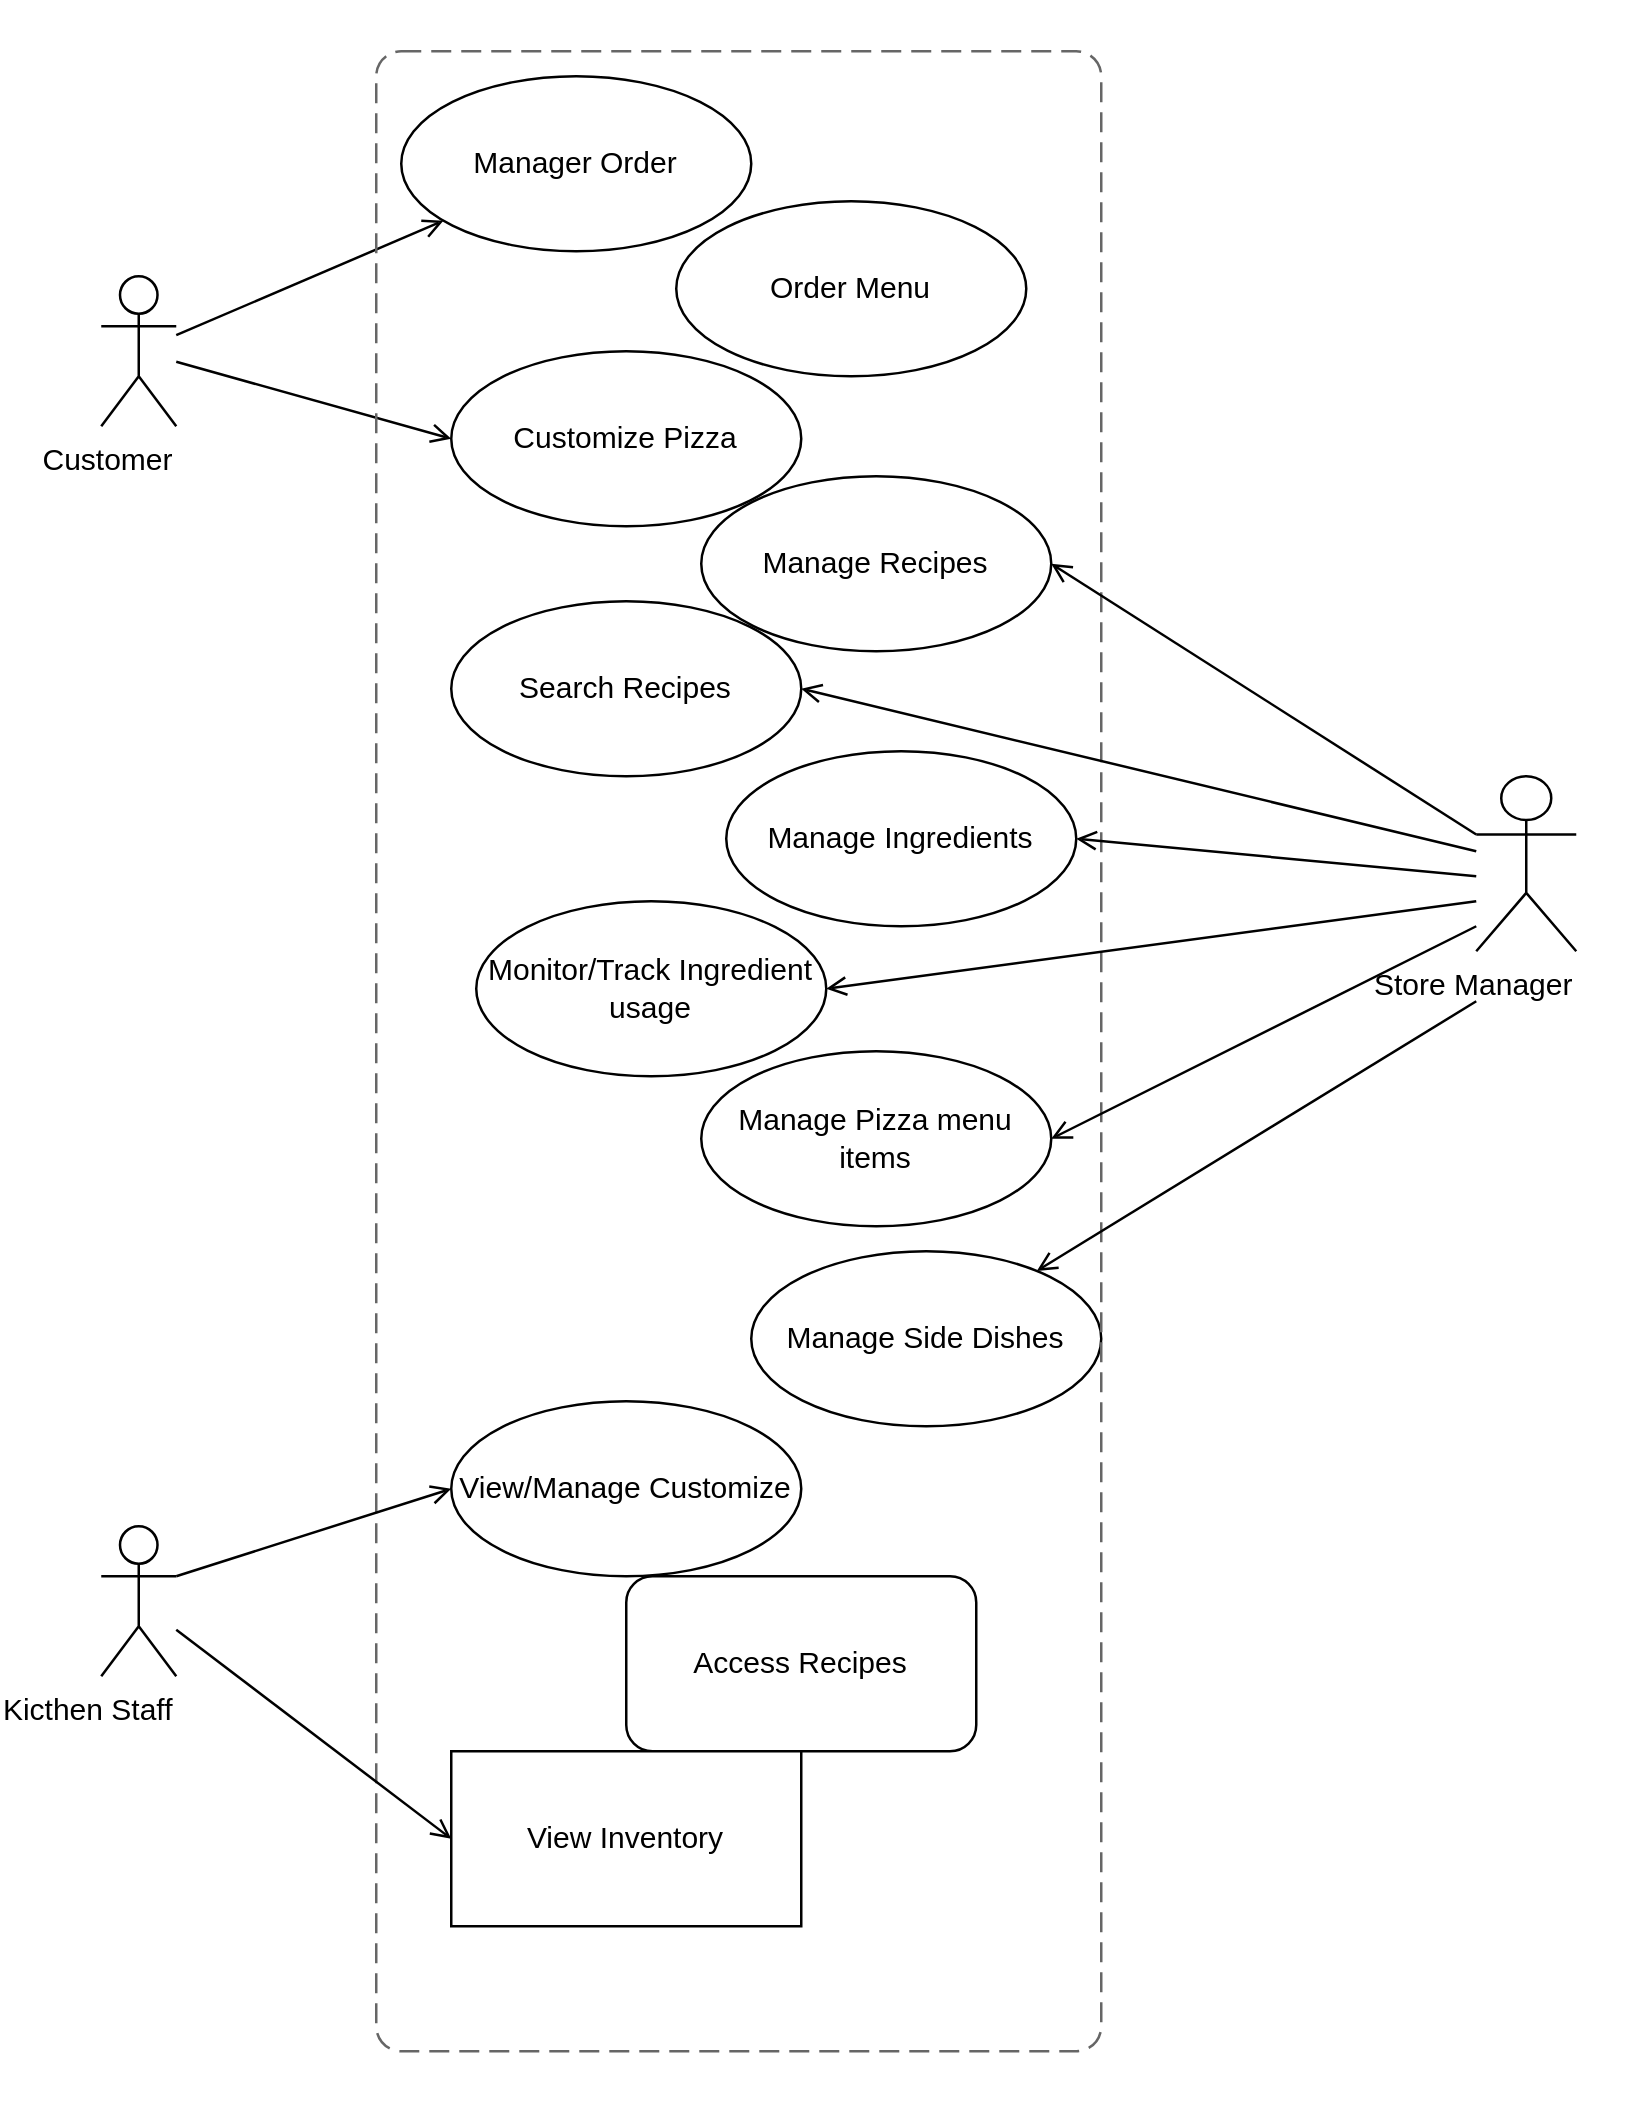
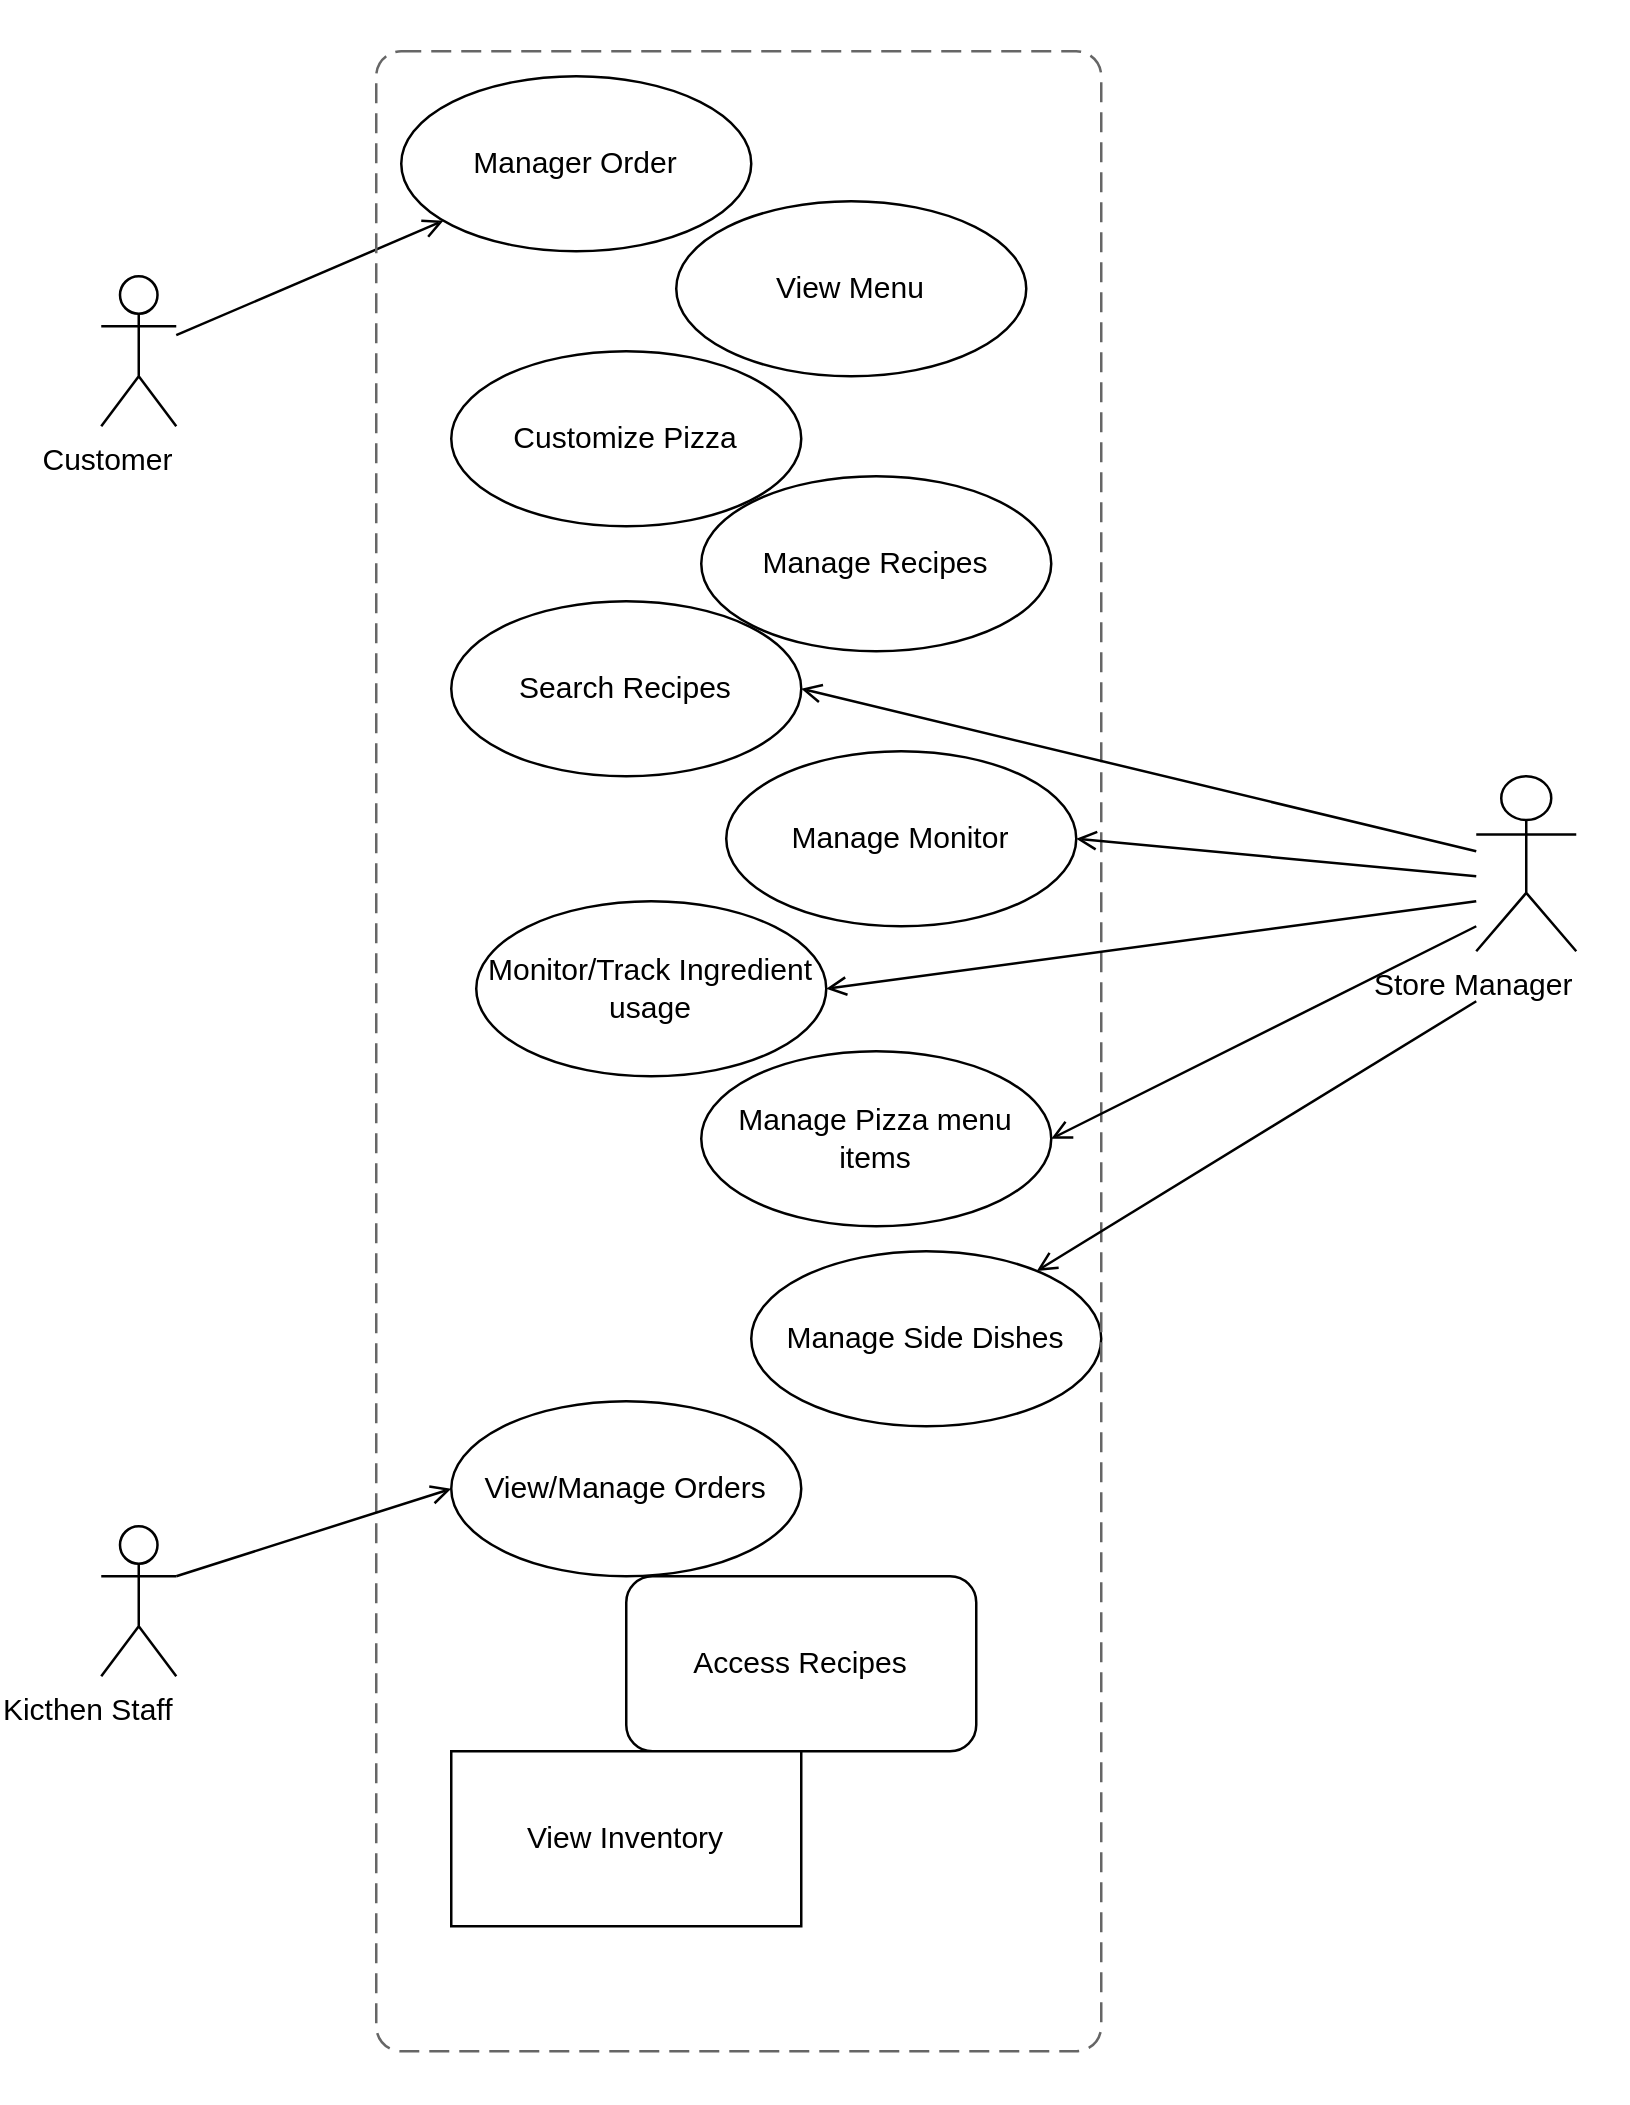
- <mxCell id="12" value="Order Menu" style="ellipse;whiteSpace=wrap;html=1;" vertex="1" parent="1"><mxGeometry x="250" y="80" width="140" height="70" as="geometry" /></mxCell>
+ <mxCell id="12" value="View Menu" style="ellipse;whiteSpace=wrap;html=1;" vertex="1" parent="1"><mxGeometry x="250" y="80" width="140" height="70" as="geometry" /></mxCell>
- <mxCell id="4" style="edgeStyle=none;html=1;entryX=0;entryY=0.5;entryDx=0;entryDy=0;endArrow=open;endFill=0;" edge="1" parent="1" source="5" target="6"><mxGeometry relative="1" as="geometry" /></mxCell>
- <mxCell id="16" style="edgeStyle=none;html=1;entryX=1;entryY=0.5;entryDx=0;entryDy=0;endArrow=open;endFill=0;exitX=0;exitY=0.333;exitDx=0;exitDy=0;exitPerimeter=0;" edge="1" parent="1" source="15" target="13"><mxGeometry relative="1" as="geometry"><mxPoint x="460" y="179" as="sourcePoint" /><mxPoint x="590" y="210" as="targetPoint" /></mxGeometry></mxCell>
- <mxCell id="14" value="Manage Ingredients" style="ellipse;whiteSpace=wrap;html=1;" vertex="1" parent="1"><mxGeometry x="270" y="300" width="140" height="70" as="geometry" /></mxCell>
+ <mxCell id="14" value="Manage Monitor" style="ellipse;whiteSpace=wrap;html=1;" vertex="1" parent="1"><mxGeometry x="270" y="300" width="140" height="70" as="geometry" /></mxCell>
- <mxCell id="23" value="View/Manage Customize" style="ellipse;whiteSpace=wrap;html=1;" vertex="1" parent="1"><mxGeometry x="160" y="560" width="140" height="70" as="geometry" /></mxCell>
+ <mxCell id="23" value="View/Manage Orders" style="ellipse;whiteSpace=wrap;html=1;" vertex="1" parent="1"><mxGeometry x="160" y="560" width="140" height="70" as="geometry" /></mxCell>
- <mxCell id="27" style="edgeStyle=none;html=1;endArrow=open;endFill=0;entryX=0;entryY=0.5;entryDx=0;entryDy=0;" edge="1" parent="1" source="22" target="25"><mxGeometry relative="1" as="geometry"><mxPoint x="40" y="670" as="sourcePoint" /><mxPoint x="240" y="675" as="targetPoint" /></mxGeometry></mxCell>
